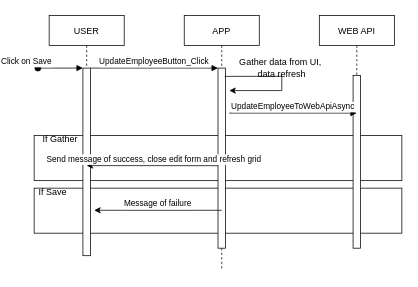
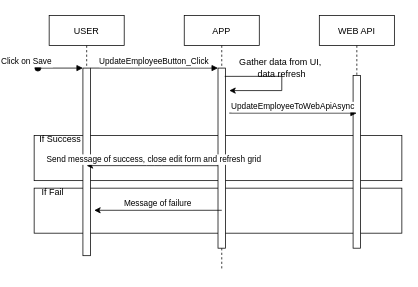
- <mxCell id="13" value="If Gather" style="text;html=1;strokeColor=none;fillColor=none;align=center;verticalAlign=middle;whiteSpace=wrap;rounded=0;" parent="1" vertex="1"><mxGeometry x="30" y="180" width="70" height="10" as="geometry" /></mxCell>
+ <mxCell id="13" value="If Success" style="text;html=1;strokeColor=none;fillColor=none;align=center;verticalAlign=middle;whiteSpace=wrap;rounded=0;" parent="1" vertex="1"><mxGeometry x="30" y="180" width="70" height="10" as="geometry" /></mxCell>
- <mxCell id="15" value="If Save" style="text;html=1;strokeColor=none;fillColor=none;align=center;verticalAlign=middle;whiteSpace=wrap;rounded=0;" parent="1" vertex="1"><mxGeometry x="20" y="250" width="70" height="10" as="geometry" /></mxCell>
+ <mxCell id="15" value="If Fail" style="text;html=1;strokeColor=none;fillColor=none;align=center;verticalAlign=middle;whiteSpace=wrap;rounded=0;" parent="1" vertex="1"><mxGeometry x="20" y="250" width="70" height="10" as="geometry" /></mxCell>
